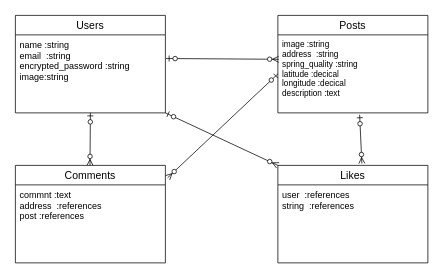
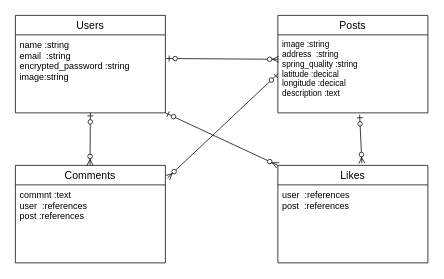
- <mxCell id="7" value="commnt :text&#10;address  :references&#10;post :references&#10;" style="text;strokeColor=none;fillColor=none;spacingLeft=4;spacingRight=4;overflow=hidden;rotatable=0;points=[[0,0.5],[1,0.5]];portConstraint=eastwest;fontSize=12;" parent="6" vertex="1"><mxGeometry y="26" width="200" height="104" as="geometry" /></mxCell>
+ <mxCell id="7" value="commnt :text&#10;user  :references&#10;post :references&#10;" style="text;strokeColor=none;fillColor=none;spacingLeft=4;spacingRight=4;overflow=hidden;rotatable=0;points=[[0,0.5],[1,0.5]];portConstraint=eastwest;fontSize=12;" parent="6" vertex="1"><mxGeometry y="26" width="200" height="104" as="geometry" /></mxCell>
- <mxCell id="9" value="user  :references&#10;string  :references" style="text;strokeColor=none;fillColor=none;spacingLeft=4;spacingRight=4;overflow=hidden;rotatable=0;points=[[0,0.5],[1,0.5]];portConstraint=eastwest;fontSize=12;" parent="8" vertex="1"><mxGeometry y="26" width="200" height="104" as="geometry" /></mxCell>
+ <mxCell id="9" value="user  :references&#10;post  :references" style="text;strokeColor=none;fillColor=none;spacingLeft=4;spacingRight=4;overflow=hidden;rotatable=0;points=[[0,0.5],[1,0.5]];portConstraint=eastwest;fontSize=12;" parent="8" vertex="1"><mxGeometry y="26" width="200" height="104" as="geometry" /></mxCell>
